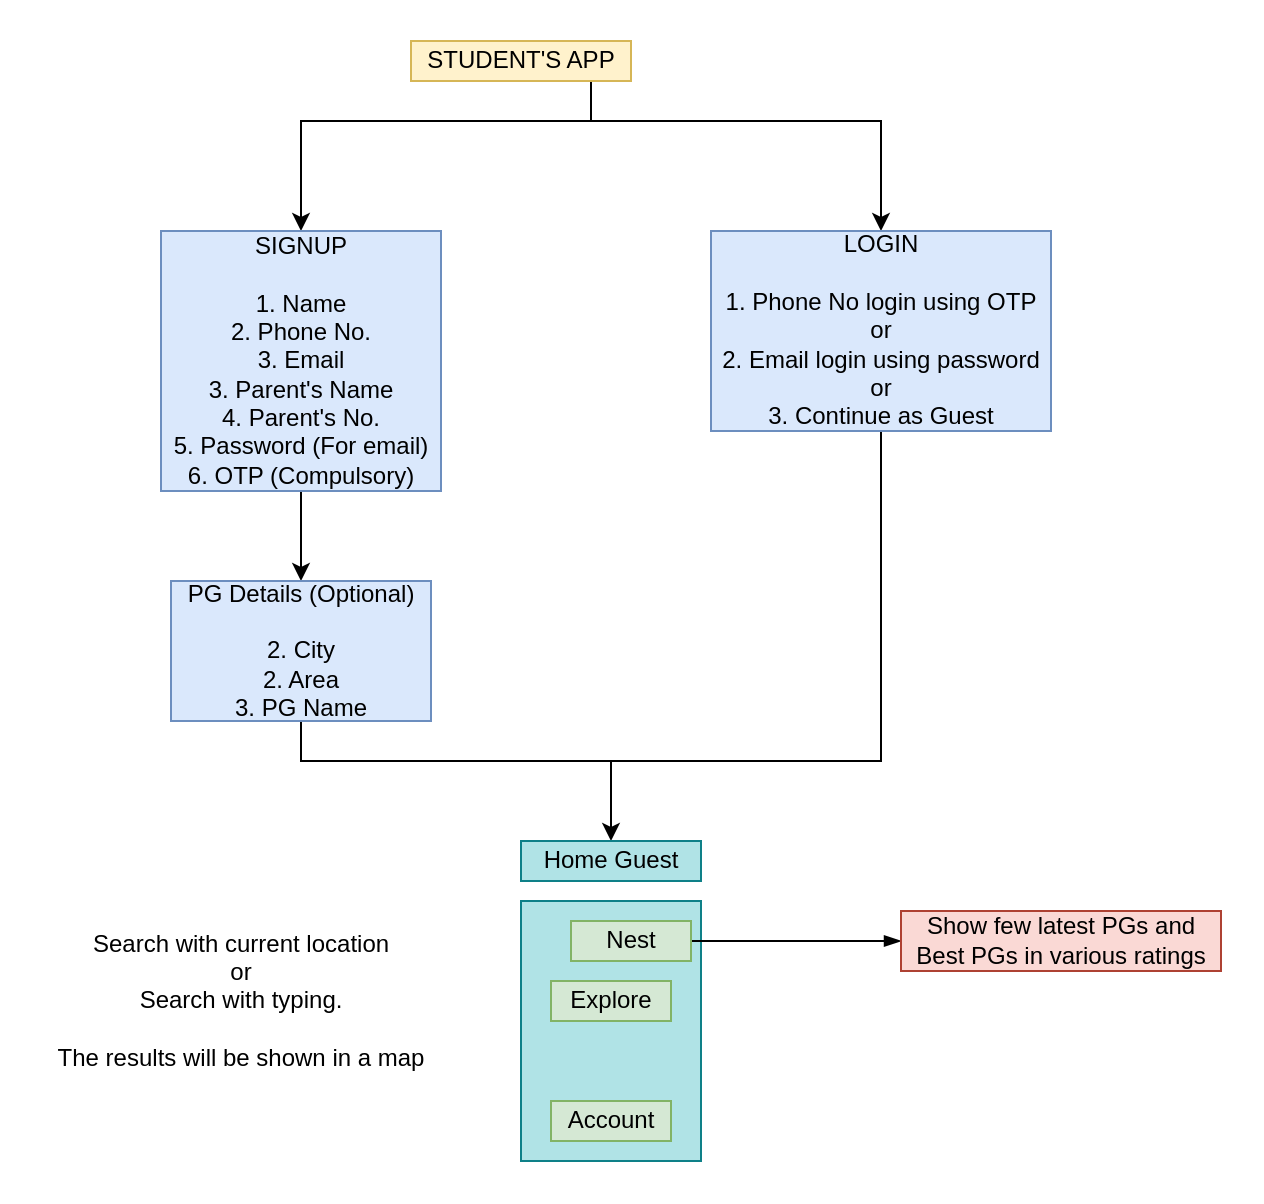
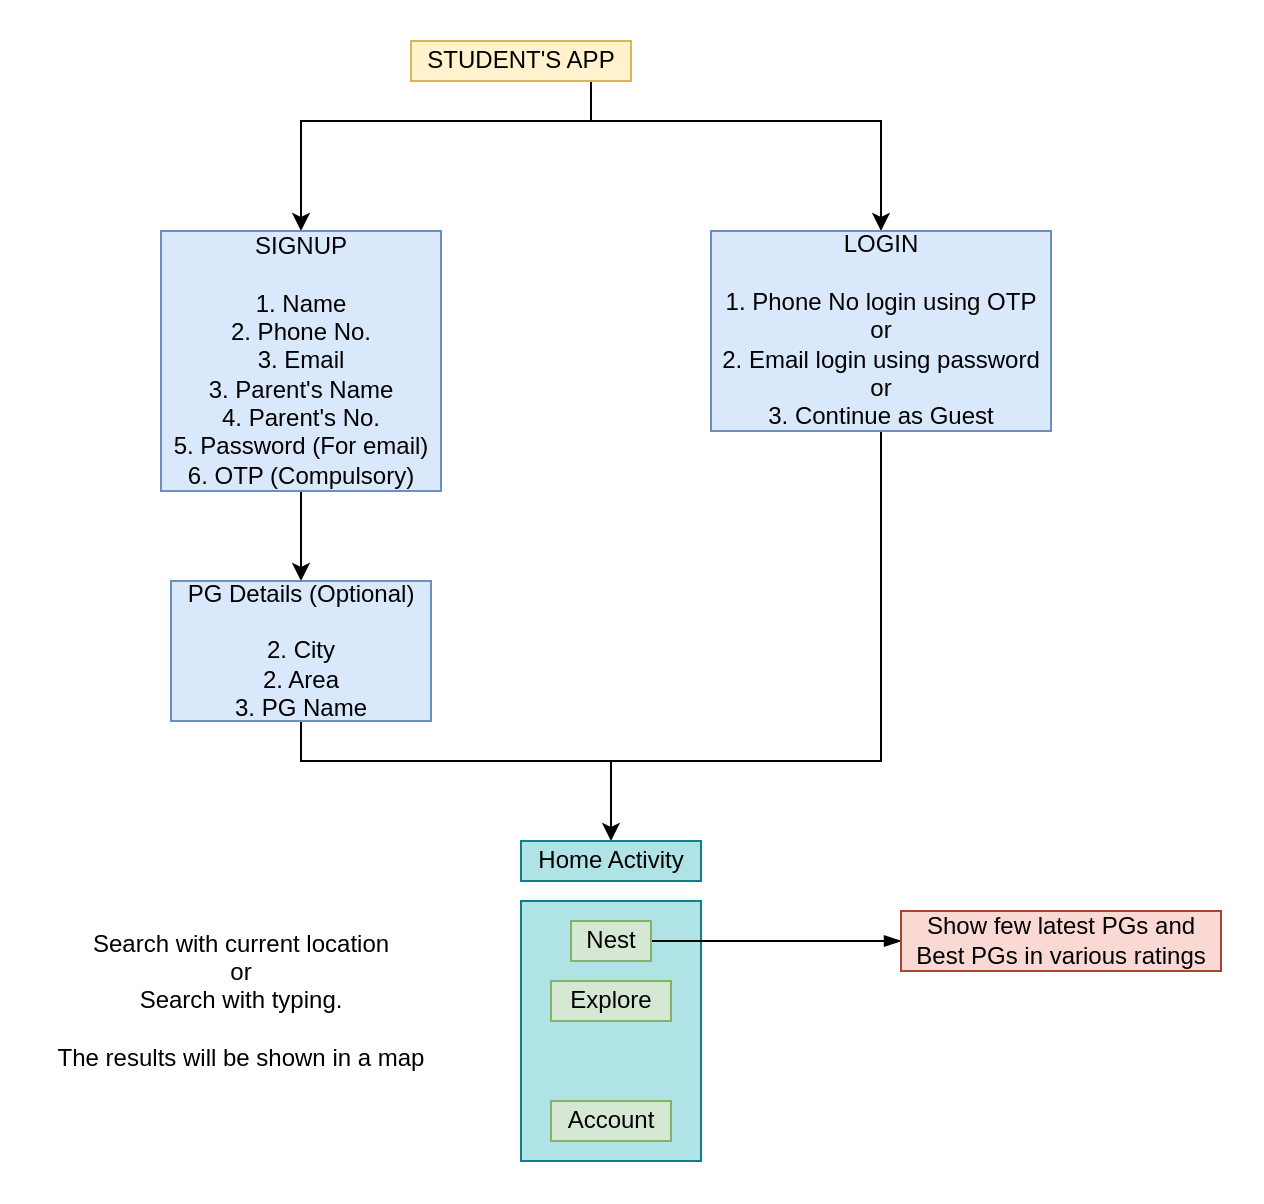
- <mxCell id="12" value="Home Guest" style="text;html=1;align=center;verticalAlign=middle;resizable=0;points=[];autosize=1;fillColor=#b0e3e6;strokeColor=#0e8088;" vertex="1" parent="1"><mxGeometry x="260" y="420" width="90" height="20" as="geometry" /></mxCell>
+ <mxCell id="12" value="Home Activity" style="text;html=1;align=center;verticalAlign=middle;resizable=0;points=[];autosize=1;fillColor=#b0e3e6;strokeColor=#0e8088;" vertex="1" parent="1"><mxGeometry x="260" y="420" width="90" height="20" as="geometry" /></mxCell>
- <mxCell id="16" value="Nest" style="text;html=1;align=center;verticalAlign=middle;resizable=0;points=[];autosize=1;fillColor=#d5e8d4;strokeColor=#82b366;" vertex="1" parent="1"><mxGeometry x="285" y="460" width="60" height="20" as="geometry" /></mxCell>
+ <mxCell id="16" value="Nest" style="text;html=1;align=center;verticalAlign=middle;resizable=0;points=[];autosize=1;fillColor=#d5e8d4;strokeColor=#82b366;" vertex="1" parent="1"><mxGeometry x="285" y="460" width="40" height="20" as="geometry" /></mxCell>
